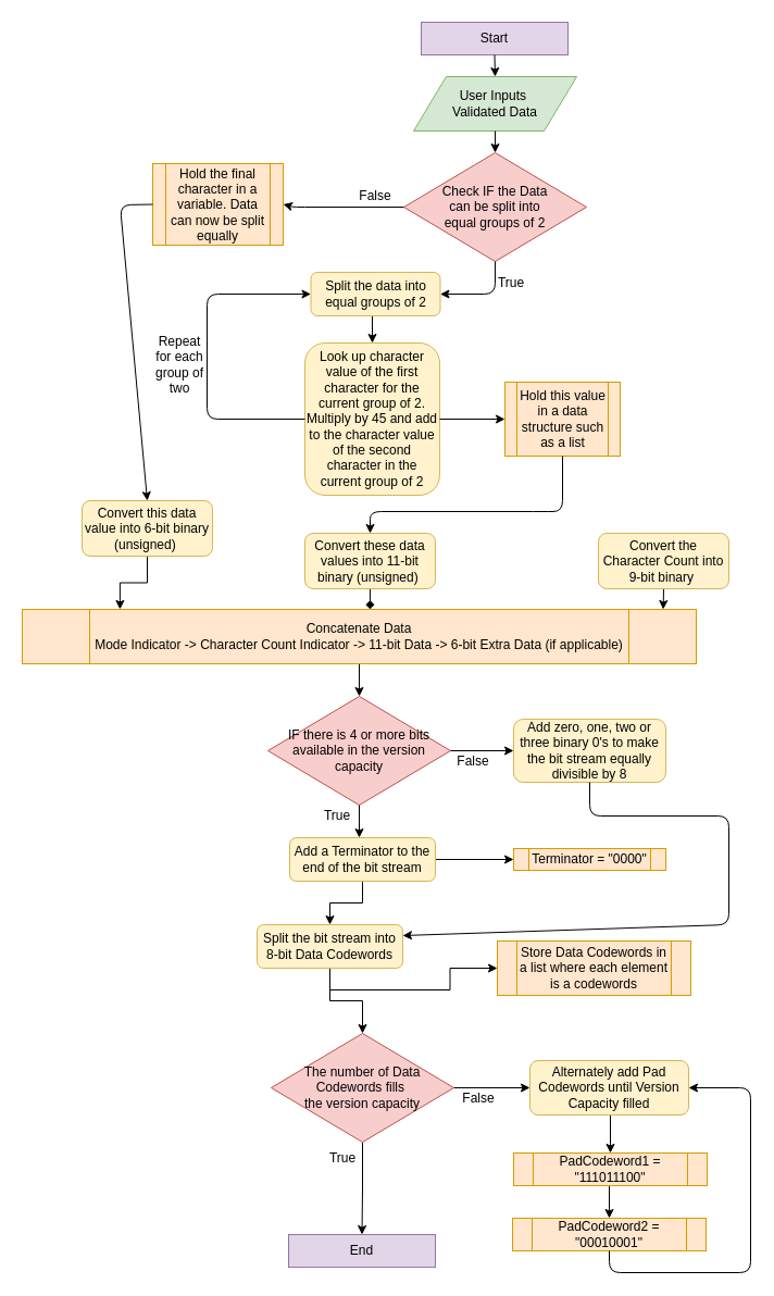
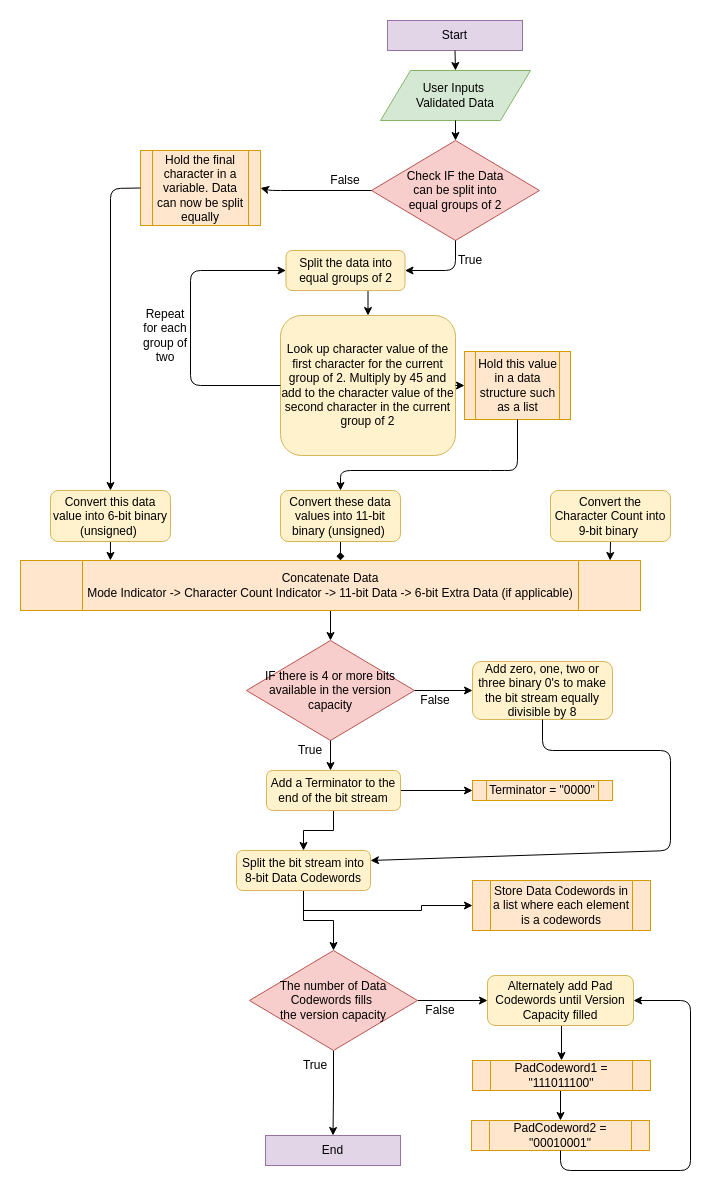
- <mxCell id="13" value="Look up character value of the first character for the current group of 2. Multiply by 45 and add to the character value of the second character in the current group of 2" style="rounded=1;whiteSpace=wrap;html=1;fillColor=#fff2cc;strokeColor=#d6b656;" parent="1" vertex="1"><mxGeometry x="280" y="315" width="124" height="140" as="geometry" /></mxCell>
+ <mxCell id="13" value="Look up character value of the first character for the current group of 2. Multiply by 45 and add to the character value of the second character in the current group of 2" style="rounded=1;whiteSpace=wrap;html=1;fillColor=#fff2cc;strokeColor=#d6b656;" parent="1" vertex="1"><mxGeometry x="280" y="315" width="175" height="140" as="geometry" /></mxCell>
- <mxCell id="24" value="Convert this data value into 6-bit binary (unsigned)&amp;nbsp;" style="rounded=1;whiteSpace=wrap;html=1;fillColor=#fff2cc;strokeColor=#d6b656;" parent="1" vertex="1"><mxGeometry x="75" y="460" width="120" height="51" as="geometry" /></mxCell>
+ <mxCell id="24" value="Convert this data value into 6-bit binary (unsigned)&amp;nbsp;" style="rounded=1;whiteSpace=wrap;html=1;fillColor=#fff2cc;strokeColor=#d6b656;" parent="1" vertex="1"><mxGeometry x="50" y="490" width="120" height="51" as="geometry" /></mxCell>
- <mxCell id="42" value="Store Data Codewords in a list where each element is a codewords&lt;span style=&quot;white-space: normal&quot;&gt;&lt;br&gt;&lt;/span&gt;" style="shape=process;whiteSpace=wrap;html=1;backgroundOutline=1;fillColor=#ffe6cc;strokeColor=#d79b00;align=center;" parent="1" vertex="1"><mxGeometry x="457" y="865" width="178" height="50" as="geometry" /></mxCell>
+ <mxCell id="42" value="Store Data Codewords in a list where each element is a codewords&lt;span style=&quot;white-space: normal&quot;&gt;&lt;br&gt;&lt;/span&gt;" style="shape=process;whiteSpace=wrap;html=1;backgroundOutline=1;fillColor=#ffe6cc;strokeColor=#d79b00;align=center;" parent="1" vertex="1"><mxGeometry x="472" y="880" width="178" height="50" as="geometry" /></mxCell>
